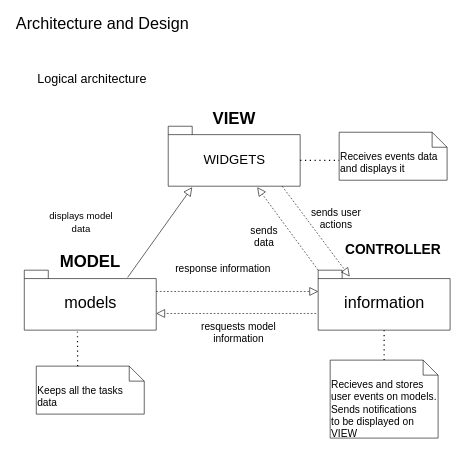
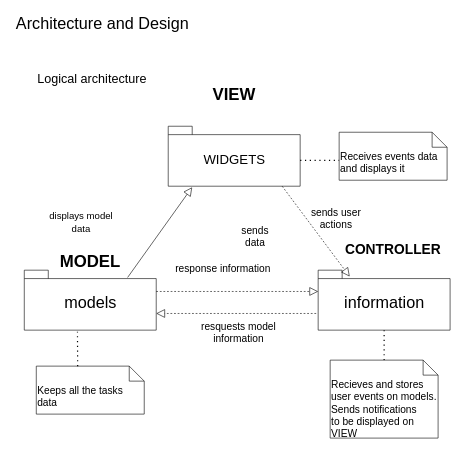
- <mxCell id="9" value="&lt;span style=&quot;font-size: 30px&quot;&gt;&lt;b style=&quot;font-size: 28px&quot;&gt;VIEW&lt;/b&gt;&lt;/span&gt;" style="text;html=1;strokeColor=none;fillColor=none;align=center;verticalAlign=middle;whiteSpace=wrap;rounded=0;fontSize=22;" vertex="1" parent="1"><mxGeometry x="360" y="180" width="60" height="30" as="geometry" /></mxCell>
+ <mxCell id="9" value="&lt;span style=&quot;font-size: 30px&quot;&gt;&lt;b style=&quot;font-size: 28px&quot;&gt;VIEW&lt;/b&gt;&lt;/span&gt;" style="text;html=1;strokeColor=none;fillColor=none;align=center;verticalAlign=middle;whiteSpace=wrap;rounded=0;fontSize=22;" vertex="1" parent="1"><mxGeometry x="360" y="140" width="60" height="30" as="geometry" /></mxCell>
- <mxCell id="13" value="" style="endArrow=block;dashed=1;endFill=0;endSize=12;html=1;fontSize=23;entryX=0.675;entryY=1.018;entryDx=0;entryDy=0;entryPerimeter=0;exitX=0;exitY=0;exitDx=0;exitDy=0;exitPerimeter=0;" edge="1" parent="1" source="4" target="6"><mxGeometry width="160" relative="1" as="geometry"><mxPoint x="480" y="450" as="sourcePoint" /><mxPoint x="400" y="320" as="targetPoint" /></mxGeometry></mxCell>
- <mxCell id="19" value="sends&lt;br&gt;data" style="text;html=1;strokeColor=none;fillColor=none;align=center;verticalAlign=middle;whiteSpace=wrap;rounded=0;fontSize=17;" vertex="1" parent="1"><mxGeometry x="410" y="380" width="60" height="30" as="geometry" /></mxCell>
+ <mxCell id="19" value="sends&lt;br&gt;data" style="text;html=1;strokeColor=none;fillColor=none;align=center;verticalAlign=middle;whiteSpace=wrap;rounded=0;fontSize=17;" vertex="1" parent="1"><mxGeometry x="395" y="380" width="60" height="30" as="geometry" /></mxCell>
